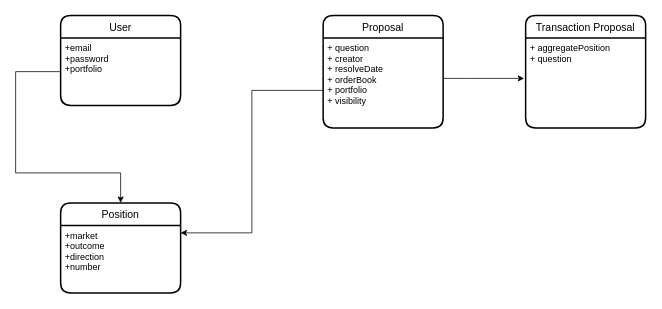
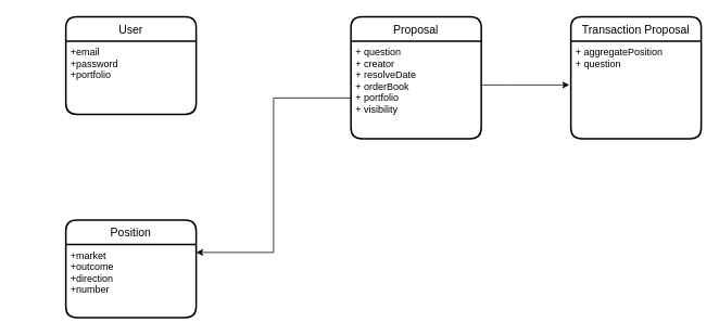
- <mxCell id="8" style="edgeStyle=orthogonalEdgeStyle;rounded=0;orthogonalLoop=1;jettySize=auto;html=1;" edge="1" parent="1" source="3" target="6"><mxGeometry relative="1" as="geometry"><Array as="points"><mxPoint x="20" y="95" /><mxPoint x="20" y="230" /><mxPoint x="160" y="230" /></Array></mxGeometry></mxCell>
